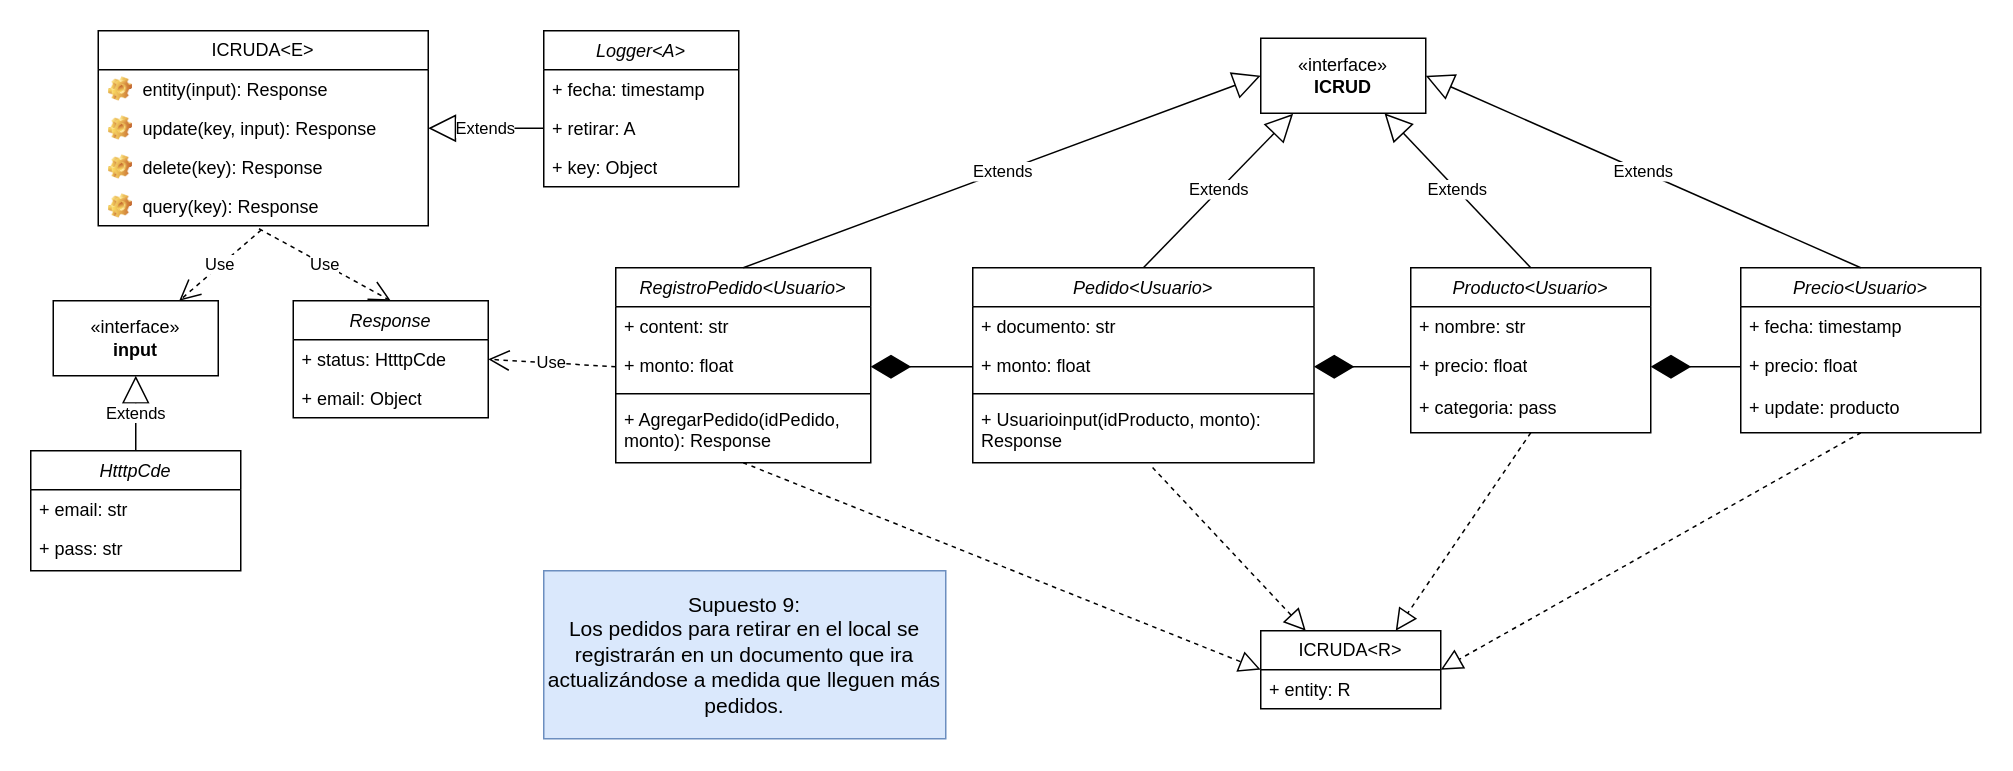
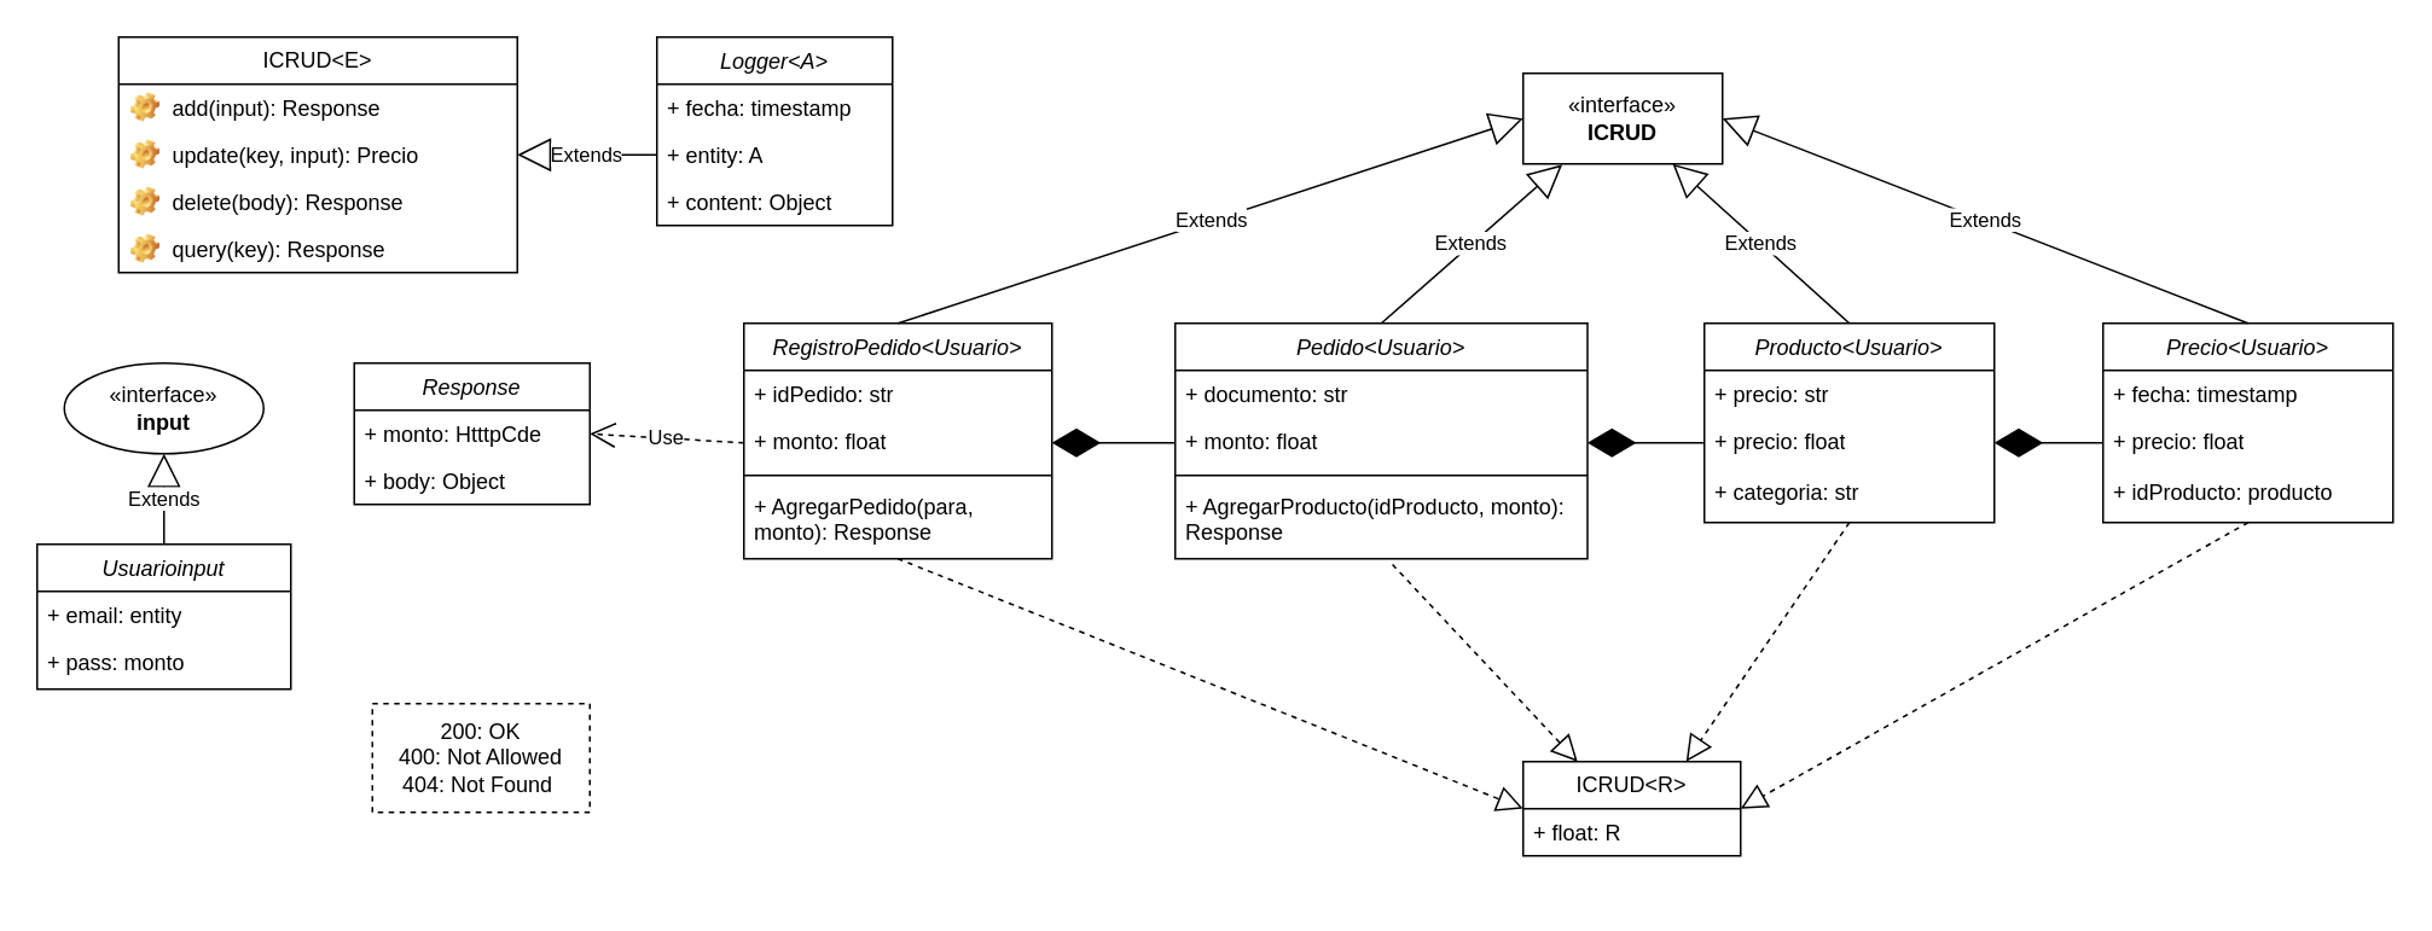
- <mxCell id="3" value="ICRUDA&amp;lt;E&amp;gt;" style="swimlane;fontStyle=0;childLayout=stackLayout;horizontal=1;startSize=26;fillColor=none;horizontalStack=0;resizeParent=1;resizeParentMax=0;resizeLast=0;collapsible=1;marginBottom=0;whiteSpace=wrap;html=1;" vertex="1" parent="1"><mxGeometry x="65" y="20" width="220" height="130" as="geometry" /></mxCell>
+ <mxCell id="3" value="ICRUD&amp;lt;E&amp;gt;" style="swimlane;fontStyle=0;childLayout=stackLayout;horizontal=1;startSize=26;fillColor=none;horizontalStack=0;resizeParent=1;resizeParentMax=0;resizeLast=0;collapsible=1;marginBottom=0;whiteSpace=wrap;html=1;" vertex="1" parent="1"><mxGeometry x="65" y="20" width="220" height="130" as="geometry" /></mxCell>
- <mxCell id="18" value="«interface»&lt;br&gt;&lt;b&gt;ICRUD&lt;/b&gt;" style="html=1;whiteSpace=wrap;" vertex="1" parent="1"><mxGeometry x="840" y="25" width="110" height="50" as="geometry" /></mxCell>
+ <mxCell id="18" value="«interface»&lt;br&gt;&lt;b&gt;ICRUD&lt;/b&gt;" style="html=1;whiteSpace=wrap;" vertex="1" parent="1"><mxGeometry x="840" y="40" width="110" height="50" as="geometry" /></mxCell>
- <mxCell id="4" value="entity(input): Response" style="label;fontStyle=0;strokeColor=none;fillColor=none;align=left;verticalAlign=top;overflow=hidden;spacingLeft=28;spacingRight=4;rotatable=0;points=[[0,0.5],[1,0.5]];portConstraint=eastwest;imageWidth=16;imageHeight=16;whiteSpace=wrap;html=1;image=img/clipart/Gear_128x128.png" vertex="1" parent="3"><mxGeometry y="26" width="220" height="26" as="geometry" /></mxCell>
+ <mxCell id="4" value="add(input): Response" style="label;fontStyle=0;strokeColor=none;fillColor=none;align=left;verticalAlign=top;overflow=hidden;spacingLeft=28;spacingRight=4;rotatable=0;points=[[0,0.5],[1,0.5]];portConstraint=eastwest;imageWidth=16;imageHeight=16;whiteSpace=wrap;html=1;image=img/clipart/Gear_128x128.png" vertex="1" parent="3"><mxGeometry y="26" width="220" height="26" as="geometry" /></mxCell>
- <mxCell id="5" value="update(key, input): Response" style="label;fontStyle=0;strokeColor=none;fillColor=none;align=left;verticalAlign=top;overflow=hidden;spacingLeft=28;spacingRight=4;rotatable=0;points=[[0,0.5],[1,0.5]];portConstraint=eastwest;imageWidth=16;imageHeight=16;whiteSpace=wrap;html=1;image=img/clipart/Gear_128x128.png" vertex="1" parent="3"><mxGeometry y="52" width="220" height="26" as="geometry" /></mxCell>
+ <mxCell id="5" value="update(key, input): Precio" style="label;fontStyle=0;strokeColor=none;fillColor=none;align=left;verticalAlign=top;overflow=hidden;spacingLeft=28;spacingRight=4;rotatable=0;points=[[0,0.5],[1,0.5]];portConstraint=eastwest;imageWidth=16;imageHeight=16;whiteSpace=wrap;html=1;image=img/clipart/Gear_128x128.png" vertex="1" parent="3"><mxGeometry y="52" width="220" height="26" as="geometry" /></mxCell>
- <mxCell id="24" value="+ retirar: A" style="text;strokeColor=none;fillColor=none;align=left;verticalAlign=top;spacingLeft=4;spacingRight=4;overflow=hidden;rotatable=0;points=[[0,0.5],[1,0.5]];portConstraint=eastwest;whiteSpace=wrap;html=1;" vertex="1" parent="22"><mxGeometry y="52" width="130" height="26" as="geometry" /></mxCell>
+ <mxCell id="24" value="+ entity: A" style="text;strokeColor=none;fillColor=none;align=left;verticalAlign=top;spacingLeft=4;spacingRight=4;overflow=hidden;rotatable=0;points=[[0,0.5],[1,0.5]];portConstraint=eastwest;whiteSpace=wrap;html=1;" vertex="1" parent="22"><mxGeometry y="52" width="130" height="26" as="geometry" /></mxCell>
- <mxCell id="6" value="delete(key): Response" style="label;fontStyle=0;strokeColor=none;fillColor=none;align=left;verticalAlign=top;overflow=hidden;spacingLeft=28;spacingRight=4;rotatable=0;points=[[0,0.5],[1,0.5]];portConstraint=eastwest;imageWidth=16;imageHeight=16;whiteSpace=wrap;html=1;image=img/clipart/Gear_128x128.png" vertex="1" parent="3"><mxGeometry y="78" width="220" height="26" as="geometry" /></mxCell>
+ <mxCell id="6" value="delete(body): Response" style="label;fontStyle=0;strokeColor=none;fillColor=none;align=left;verticalAlign=top;overflow=hidden;spacingLeft=28;spacingRight=4;rotatable=0;points=[[0,0.5],[1,0.5]];portConstraint=eastwest;imageWidth=16;imageHeight=16;whiteSpace=wrap;html=1;image=img/clipart/Gear_128x128.png" vertex="1" parent="3"><mxGeometry y="78" width="220" height="26" as="geometry" /></mxCell>
- <mxCell id="25" value="+ key: Object" style="text;strokeColor=none;fillColor=none;align=left;verticalAlign=top;spacingLeft=4;spacingRight=4;overflow=hidden;rotatable=0;points=[[0,0.5],[1,0.5]];portConstraint=eastwest;whiteSpace=wrap;html=1;" vertex="1" parent="22"><mxGeometry y="78" width="130" height="26" as="geometry" /></mxCell>
+ <mxCell id="25" value="+ content: Object" style="text;strokeColor=none;fillColor=none;align=left;verticalAlign=top;spacingLeft=4;spacingRight=4;overflow=hidden;rotatable=0;points=[[0,0.5],[1,0.5]];portConstraint=eastwest;whiteSpace=wrap;html=1;" vertex="1" parent="22"><mxGeometry y="78" width="130" height="26" as="geometry" /></mxCell>
- <mxCell id="9" value="Use" style="endArrow=open;endSize=12;dashed=1;html=1;rounded=0;exitX=0.494;exitY=1.108;exitDx=0;exitDy=0;exitPerimeter=0;" edge="1" parent="1" source="7" target="8"><mxGeometry width="160" relative="1" as="geometry"><mxPoint x="215" y="250" as="sourcePoint" /><mxPoint x="135" y="240" as="targetPoint" /></mxGeometry></mxCell>
- <mxCell id="17" value="Use" style="endArrow=open;endSize=12;dashed=1;html=1;rounded=0;entryX=0.5;entryY=0;entryDx=0;entryDy=0;exitX=0.487;exitY=1.077;exitDx=0;exitDy=0;exitPerimeter=0;" edge="1" parent="1" source="7" target="14"><mxGeometry width="160" relative="1" as="geometry"><mxPoint x="175" y="160" as="sourcePoint" /><mxPoint x="155" y="207" as="targetPoint" /></mxGeometry></mxCell>
- <mxCell id="48" value="+ content: str" style="text;strokeColor=none;fillColor=none;align=left;verticalAlign=top;spacingLeft=4;spacingRight=4;overflow=hidden;rotatable=0;points=[[0,0.5],[1,0.5]];portConstraint=eastwest;whiteSpace=wrap;html=1;" vertex="1" parent="47"><mxGeometry y="26" width="170" height="26" as="geometry" /></mxCell>
+ <mxCell id="48" value="+ idPedido: str" style="text;strokeColor=none;fillColor=none;align=left;verticalAlign=top;spacingLeft=4;spacingRight=4;overflow=hidden;rotatable=0;points=[[0,0.5],[1,0.5]];portConstraint=eastwest;whiteSpace=wrap;html=1;" vertex="1" parent="47"><mxGeometry y="26" width="170" height="26" as="geometry" /></mxCell>
- <mxCell id="36" value="+ nombre: str" style="text;strokeColor=none;fillColor=none;align=left;verticalAlign=top;spacingLeft=4;spacingRight=4;overflow=hidden;rotatable=0;points=[[0,0.5],[1,0.5]];portConstraint=eastwest;whiteSpace=wrap;html=1;" vertex="1" parent="35"><mxGeometry y="26" width="160" height="26" as="geometry" /></mxCell>
+ <mxCell id="36" value="+ precio: str" style="text;strokeColor=none;fillColor=none;align=left;verticalAlign=top;spacingLeft=4;spacingRight=4;overflow=hidden;rotatable=0;points=[[0,0.5],[1,0.5]];portConstraint=eastwest;whiteSpace=wrap;html=1;" vertex="1" parent="35"><mxGeometry y="26" width="160" height="26" as="geometry" /></mxCell>
- <mxCell id="8" value="«interface»&lt;br&gt;&lt;b&gt;input&lt;/b&gt;" style="html=1;whiteSpace=wrap;" vertex="1" parent="1"><mxGeometry x="35" y="200" width="110" height="50" as="geometry" /></mxCell>
+ <mxCell id="8" value="«interface»&lt;br&gt;&lt;b&gt;input&lt;/b&gt;" style="ellipse;html=1;whiteSpace=wrap;" vertex="1" parent="1"><mxGeometry x="35" y="200" width="110" height="50" as="geometry" /></mxCell>
- <mxCell id="15" value="+ status: HtttpCde" style="text;strokeColor=none;fillColor=none;align=left;verticalAlign=top;spacingLeft=4;spacingRight=4;overflow=hidden;rotatable=0;points=[[0,0.5],[1,0.5]];portConstraint=eastwest;whiteSpace=wrap;html=1;" vertex="1" parent="14"><mxGeometry y="26" width="130" height="26" as="geometry" /></mxCell>
+ <mxCell id="15" value="+ monto: HtttpCde" style="text;strokeColor=none;fillColor=none;align=left;verticalAlign=top;spacingLeft=4;spacingRight=4;overflow=hidden;rotatable=0;points=[[0,0.5],[1,0.5]];portConstraint=eastwest;whiteSpace=wrap;html=1;" vertex="1" parent="14"><mxGeometry y="26" width="130" height="26" as="geometry" /></mxCell>
- <mxCell id="16" value="+ email: Object" style="text;strokeColor=none;fillColor=none;align=left;verticalAlign=top;spacingLeft=4;spacingRight=4;overflow=hidden;rotatable=0;points=[[0,0.5],[1,0.5]];portConstraint=eastwest;whiteSpace=wrap;html=1;" vertex="1" parent="14"><mxGeometry y="52" width="130" height="26" as="geometry" /></mxCell>
+ <mxCell id="16" value="+ body: Object" style="text;strokeColor=none;fillColor=none;align=left;verticalAlign=top;spacingLeft=4;spacingRight=4;overflow=hidden;rotatable=0;points=[[0,0.5],[1,0.5]];portConstraint=eastwest;whiteSpace=wrap;html=1;" vertex="1" parent="14"><mxGeometry y="52" width="130" height="26" as="geometry" /></mxCell>
- <mxCell id="38" value="+ categoria: pass" style="text;strokeColor=none;fillColor=none;align=left;verticalAlign=top;spacingLeft=4;spacingRight=4;overflow=hidden;rotatable=0;points=[[0,0.5],[1,0.5]];portConstraint=eastwest;whiteSpace=wrap;html=1;" vertex="1" parent="35"><mxGeometry y="80" width="160" height="26" as="geometry" /></mxCell>
+ <mxCell id="38" value="+ categoria: str" style="text;strokeColor=none;fillColor=none;align=left;verticalAlign=top;spacingLeft=4;spacingRight=4;overflow=hidden;rotatable=0;points=[[0,0.5],[1,0.5]];portConstraint=eastwest;whiteSpace=wrap;html=1;" vertex="1" parent="35"><mxGeometry y="80" width="160" height="26" as="geometry" /></mxCell>
- <mxCell id="42" value="+ update: producto" style="text;strokeColor=none;fillColor=none;align=left;verticalAlign=top;spacingLeft=4;spacingRight=4;overflow=hidden;rotatable=0;points=[[0,0.5],[1,0.5]];portConstraint=eastwest;whiteSpace=wrap;html=1;" vertex="1" parent="39"><mxGeometry y="80" width="160" height="26" as="geometry" /></mxCell>
+ <mxCell id="42" value="+ idProducto: producto" style="text;strokeColor=none;fillColor=none;align=left;verticalAlign=top;spacingLeft=4;spacingRight=4;overflow=hidden;rotatable=0;points=[[0,0.5],[1,0.5]];portConstraint=eastwest;whiteSpace=wrap;html=1;" vertex="1" parent="39"><mxGeometry y="80" width="160" height="26" as="geometry" /></mxCell>
- <mxCell id="51" value="+ AgregarPedido(idPedido, monto): Response" style="text;strokeColor=none;fillColor=none;align=left;verticalAlign=top;spacingLeft=4;spacingRight=4;overflow=hidden;rotatable=0;points=[[0,0.5],[1,0.5]];portConstraint=eastwest;whiteSpace=wrap;html=1;" vertex="1" parent="47"><mxGeometry y="88" width="170" height="42" as="geometry" /></mxCell>
+ <mxCell id="51" value="+ AgregarPedido(para, monto): Response" style="text;strokeColor=none;fillColor=none;align=left;verticalAlign=top;spacingLeft=4;spacingRight=4;overflow=hidden;rotatable=0;points=[[0,0.5],[1,0.5]];portConstraint=eastwest;whiteSpace=wrap;html=1;" vertex="1" parent="47"><mxGeometry y="88" width="170" height="42" as="geometry" /></mxCell>
- <mxCell id="34" value="+ Usuarioinput(idProducto, monto): Response" style="text;strokeColor=none;fillColor=none;align=left;verticalAlign=top;spacingLeft=4;spacingRight=4;overflow=hidden;rotatable=0;points=[[0,0.5],[1,0.5]];portConstraint=eastwest;whiteSpace=wrap;html=1;" vertex="1" parent="30"><mxGeometry y="88" width="227.5" height="42" as="geometry" /></mxCell>
+ <mxCell id="34" value="+ AgregarProducto(idProducto, monto): Response" style="text;strokeColor=none;fillColor=none;align=left;verticalAlign=top;spacingLeft=4;spacingRight=4;overflow=hidden;rotatable=0;points=[[0,0.5],[1,0.5]];portConstraint=eastwest;whiteSpace=wrap;html=1;" vertex="1" parent="30"><mxGeometry y="88" width="227.5" height="42" as="geometry" /></mxCell>
- <mxCell id="10" value="HtttpCde" style="swimlane;fontStyle=2;align=center;verticalAlign=top;childLayout=stackLayout;horizontal=1;startSize=26;horizontalStack=0;resizeParent=1;resizeLast=0;collapsible=1;marginBottom=0;rounded=0;shadow=0;strokeWidth=1;" vertex="1" parent="1"><mxGeometry x="20" y="300" width="140" height="80" as="geometry"><mxRectangle x="230" y="140" width="160" height="26" as="alternateBounds" /></mxGeometry></mxCell>
+ <mxCell id="10" value="Usuarioinput" style="swimlane;fontStyle=2;align=center;verticalAlign=top;childLayout=stackLayout;horizontal=1;startSize=26;horizontalStack=0;resizeParent=1;resizeLast=0;collapsible=1;marginBottom=0;rounded=0;shadow=0;strokeWidth=1;" vertex="1" parent="1"><mxGeometry x="20" y="300" width="140" height="80" as="geometry"><mxRectangle x="230" y="140" width="160" height="26" as="alternateBounds" /></mxGeometry></mxCell>
- <mxCell id="11" value="+ email: str" style="text;strokeColor=none;fillColor=none;align=left;verticalAlign=top;spacingLeft=4;spacingRight=4;overflow=hidden;rotatable=0;points=[[0,0.5],[1,0.5]];portConstraint=eastwest;whiteSpace=wrap;html=1;" vertex="1" parent="10"><mxGeometry y="26" width="140" height="26" as="geometry" /></mxCell>
+ <mxCell id="11" value="+ email: entity" style="text;strokeColor=none;fillColor=none;align=left;verticalAlign=top;spacingLeft=4;spacingRight=4;overflow=hidden;rotatable=0;points=[[0,0.5],[1,0.5]];portConstraint=eastwest;whiteSpace=wrap;html=1;" vertex="1" parent="10"><mxGeometry y="26" width="140" height="26" as="geometry" /></mxCell>
- <mxCell id="12" value="+ pass: str" style="text;strokeColor=none;fillColor=none;align=left;verticalAlign=top;spacingLeft=4;spacingRight=4;overflow=hidden;rotatable=0;points=[[0,0.5],[1,0.5]];portConstraint=eastwest;whiteSpace=wrap;html=1;" vertex="1" parent="10"><mxGeometry y="52" width="140" height="26" as="geometry" /></mxCell>
+ <mxCell id="12" value="+ pass: monto" style="text;strokeColor=none;fillColor=none;align=left;verticalAlign=top;spacingLeft=4;spacingRight=4;overflow=hidden;rotatable=0;points=[[0,0.5],[1,0.5]];portConstraint=eastwest;whiteSpace=wrap;html=1;" vertex="1" parent="10"><mxGeometry y="52" width="140" height="26" as="geometry" /></mxCell>
+ <mxCell id="21" value="200: OK&lt;div&gt;400: Not Allowed&lt;/div&gt;&lt;div&gt;&lt;div&gt;404: Not Found&amp;nbsp;&lt;/div&gt;&lt;/div&gt;" style="html=1;whiteSpace=wrap;dashed=1;" vertex="1" parent="1"><mxGeometry x="205" y="388" width="120" height="60" as="geometry" /></mxCell>
- <mxCell id="27" value="ICRUDA&amp;lt;R&amp;gt;" style="swimlane;fontStyle=0;childLayout=stackLayout;horizontal=1;startSize=26;fillColor=none;horizontalStack=0;resizeParent=1;resizeParentMax=0;resizeLast=0;collapsible=1;marginBottom=0;whiteSpace=wrap;html=1;" vertex="1" parent="1"><mxGeometry x="840" y="420" width="120" height="52" as="geometry" /></mxCell>
+ <mxCell id="27" value="ICRUD&amp;lt;R&amp;gt;" style="swimlane;fontStyle=0;childLayout=stackLayout;horizontal=1;startSize=26;fillColor=none;horizontalStack=0;resizeParent=1;resizeParentMax=0;resizeLast=0;collapsible=1;marginBottom=0;whiteSpace=wrap;html=1;" vertex="1" parent="1"><mxGeometry x="840" y="420" width="120" height="52" as="geometry" /></mxCell>
- <mxCell id="2" value="&lt;font style=&quot;font-size: 14px;&quot;&gt;&amp;nbsp;Supuesto 9:&amp;nbsp;&lt;/font&gt;&lt;div&gt;&lt;span style=&quot;font-size: 14px;&quot;&gt;Los pedidos para retirar en el local se registrarán en un documento que ira&lt;/span&gt;&lt;br style=&quot;font-size: 14px;&quot;&gt;&lt;span style=&quot;font-size: 14px;&quot;&gt;actualizándose a medida que lleguen más pedidos.&lt;/span&gt;&lt;/div&gt;" style="html=1;whiteSpace=wrap;fillColor=#dae8fc;strokeColor=#6c8ebf;" vertex="1" parent="1"><mxGeometry x="362" y="380" width="268" height="112" as="geometry" /></mxCell>
- <mxCell id="28" value="+ entity: R" style="text;strokeColor=none;fillColor=none;align=left;verticalAlign=top;spacingLeft=4;spacingRight=4;overflow=hidden;rotatable=0;points=[[0,0.5],[1,0.5]];portConstraint=eastwest;whiteSpace=wrap;html=1;" vertex="1" parent="27"><mxGeometry y="26" width="120" height="26" as="geometry" /></mxCell>
+ <mxCell id="28" value="+ float: R" style="text;strokeColor=none;fillColor=none;align=left;verticalAlign=top;spacingLeft=4;spacingRight=4;overflow=hidden;rotatable=0;points=[[0,0.5],[1,0.5]];portConstraint=eastwest;whiteSpace=wrap;html=1;" vertex="1" parent="27"><mxGeometry y="26" width="120" height="26" as="geometry" /></mxCell>
